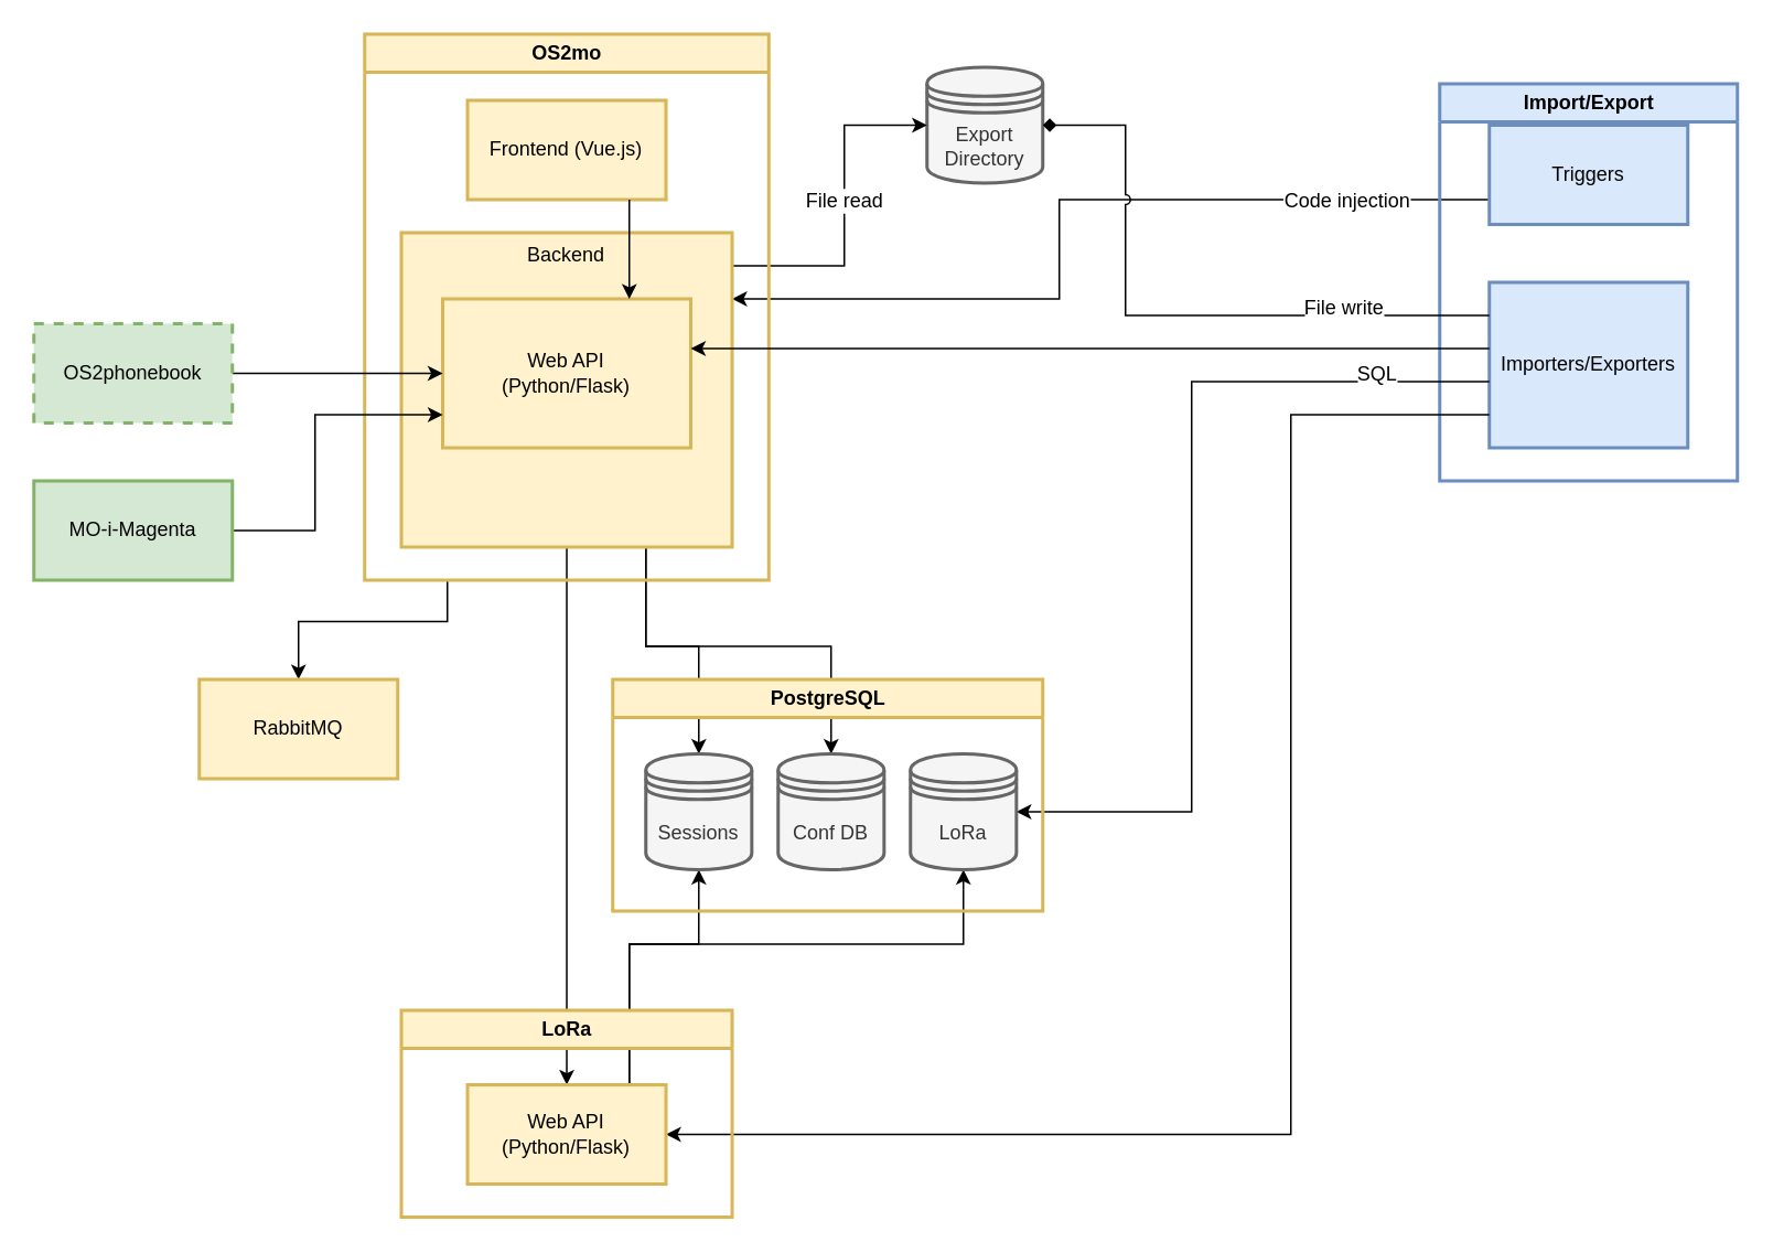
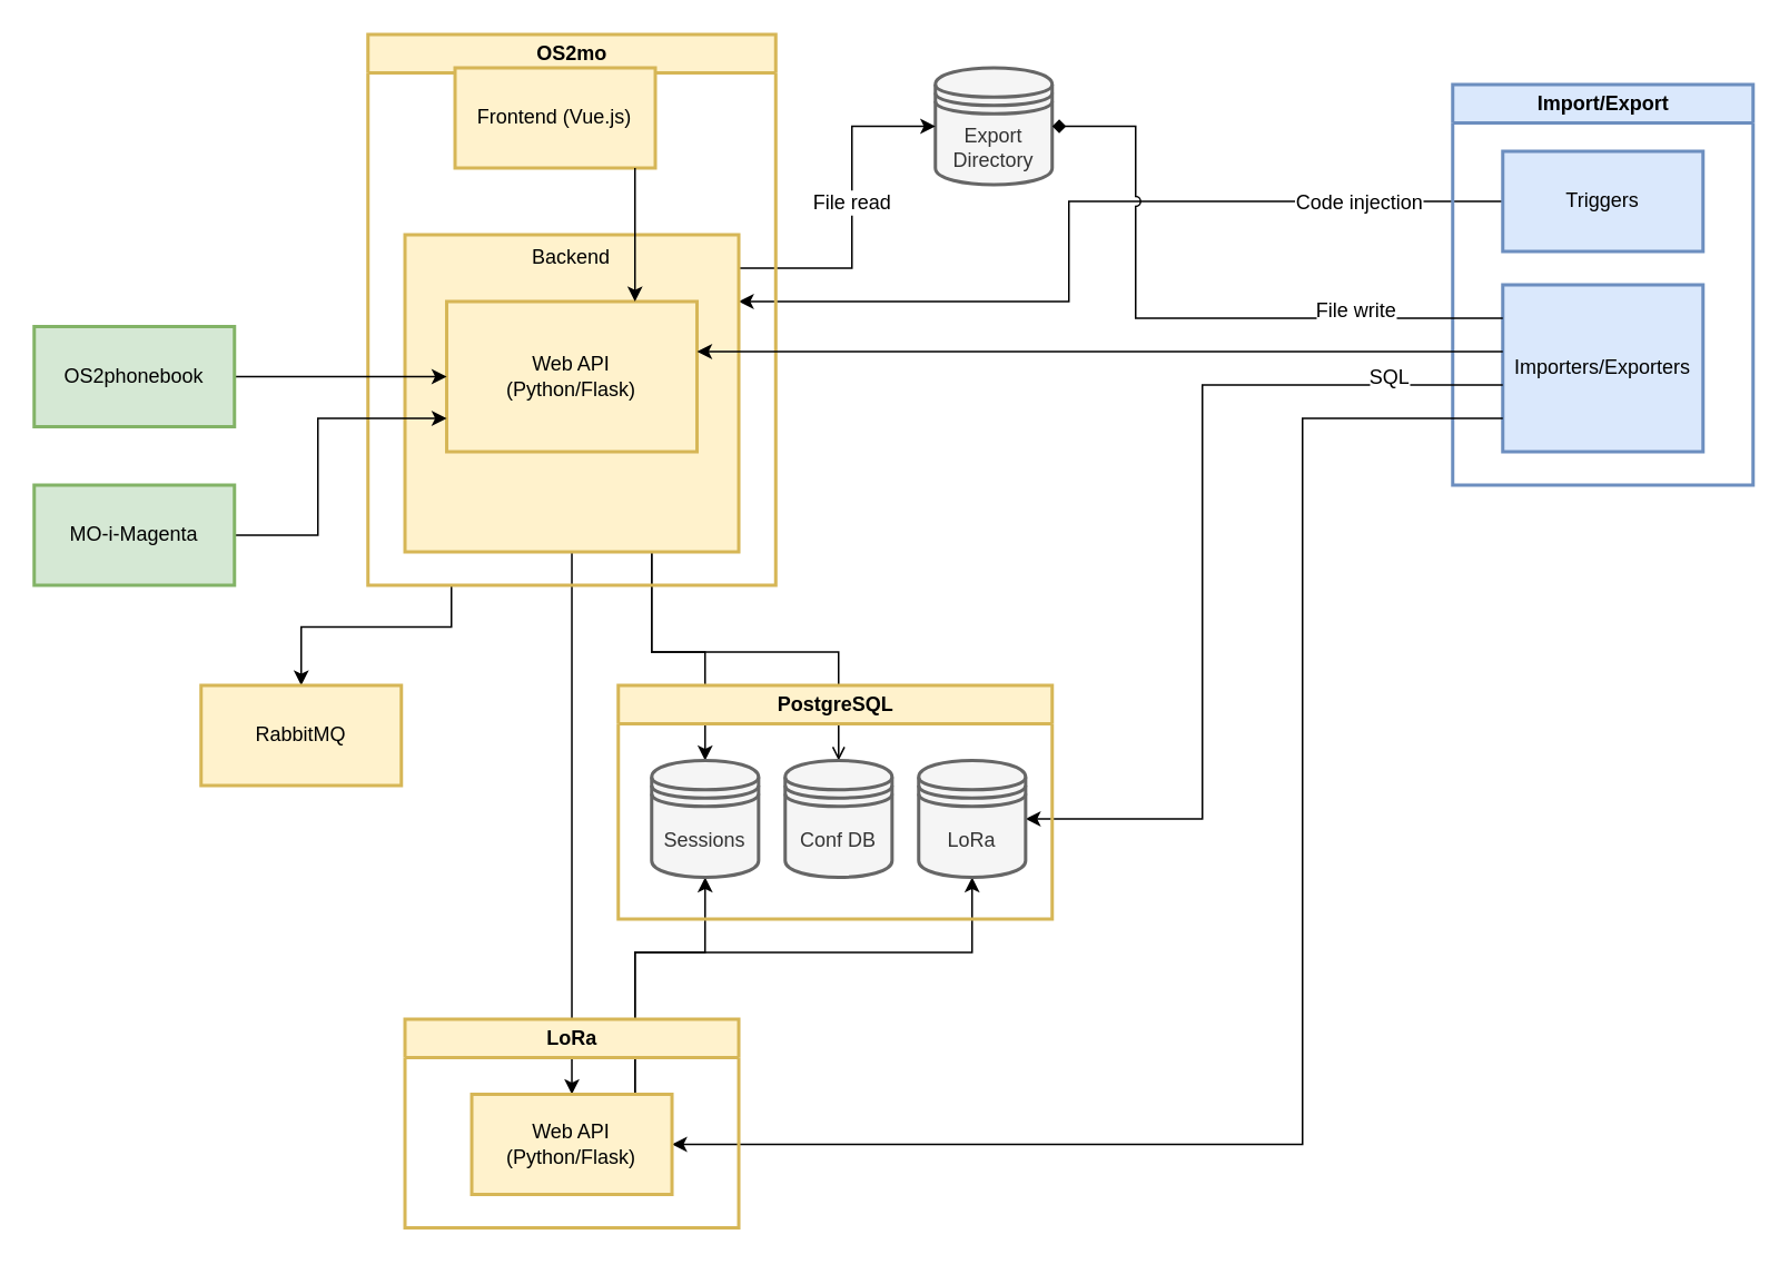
- <mxCell id="29" value="Frontend (Vue.js)" style="rounded=0;whiteSpace=wrap;html=1;fillColor=#fff2cc;strokeColor=#d6b656;strokeWidth=2;" parent="26" vertex="1"><mxGeometry x="62.18" y="40" width="120" height="60" as="geometry" /></mxCell>
+ <mxCell id="29" value="Frontend (Vue.js)" style="rounded=0;whiteSpace=wrap;html=1;fillColor=#fff2cc;strokeColor=#d6b656;strokeWidth=2;" parent="26" vertex="1"><mxGeometry x="52.18" y="20" width="120" height="60" as="geometry" /></mxCell>
- <mxCell id="12" value="Triggers" style="rounded=0;whiteSpace=wrap;html=1;strokeColor=#6c8ebf;strokeWidth=2;fillColor=#dae8fc;" parent="11" vertex="1"><mxGeometry x="30" y="25" width="120" height="60" as="geometry" /></mxCell>
+ <mxCell id="12" value="Triggers" style="rounded=0;whiteSpace=wrap;html=1;strokeColor=#6c8ebf;strokeWidth=2;fillColor=#dae8fc;" parent="11" vertex="1"><mxGeometry x="30" y="40" width="120" height="60" as="geometry" /></mxCell>
- <mxCell id="32" value="OS2phonebook" style="rounded=0;whiteSpace=wrap;html=1;strokeColor=#82b366;strokeWidth=2;fillColor=#d5e8d4;dashed=1;" parent="1" vertex="1"><mxGeometry x="20" y="195" width="120" height="60" as="geometry" /></mxCell>
+ <mxCell id="32" value="OS2phonebook" style="rounded=0;whiteSpace=wrap;html=1;strokeColor=#82b366;strokeWidth=2;fillColor=#d5e8d4;" parent="1" vertex="1"><mxGeometry x="20" y="195" width="120" height="60" as="geometry" /></mxCell>
- <mxCell id="5" style="edgeStyle=orthogonalEdgeStyle;rounded=0;comic=0;jumpStyle=arc;orthogonalLoop=1;jettySize=auto;html=1;entryX=0.5;entryY=0;entryDx=0;entryDy=0;shadow=0;startArrow=none;startFill=0;strokeColor=#000000;" parent="1" source="27" target="19" edge="1"><mxGeometry relative="1" as="geometry"><Array as="points"><mxPoint x="390" y="390" /><mxPoint x="502" y="390" /></Array></mxGeometry></mxCell>
+ <mxCell id="5" style="edgeStyle=orthogonalEdgeStyle;rounded=0;comic=0;jumpStyle=arc;orthogonalLoop=1;jettySize=auto;html=1;entryX=0.5;entryY=0;entryDx=0;entryDy=0;shadow=0;startArrow=none;startFill=0;strokeColor=#000000;endArrow=open;" parent="1" source="27" target="19" edge="1"><mxGeometry relative="1" as="geometry"><Array as="points"><mxPoint x="390" y="390" /><mxPoint x="502" y="390" /></Array></mxGeometry></mxCell>
